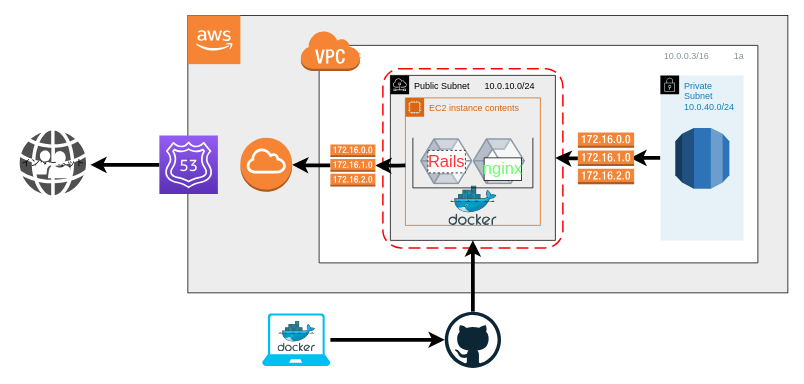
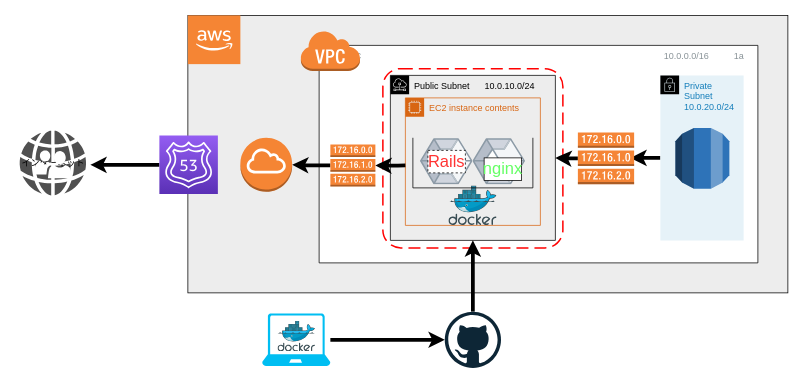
- <mxCell id="3" value="VPC&amp;nbsp; &amp;nbsp; &amp;nbsp; &amp;nbsp; &amp;nbsp; &amp;nbsp; &amp;nbsp; &amp;nbsp; &amp;nbsp; &amp;nbsp; &amp;nbsp; &amp;nbsp; &amp;nbsp; &amp;nbsp; &amp;nbsp; &amp;nbsp; &amp;nbsp; &amp;nbsp; &amp;nbsp; &amp;nbsp; &amp;nbsp; &amp;nbsp; &amp;nbsp; &amp;nbsp; &amp;nbsp; &amp;nbsp; &amp;nbsp; &amp;nbsp; &amp;nbsp; &amp;nbsp; &amp;nbsp; &amp;nbsp; &amp;nbsp; &amp;nbsp; &amp;nbsp; &amp;nbsp; &amp;nbsp; &amp;nbsp; &amp;nbsp; &amp;nbsp; &amp;nbsp; &amp;nbsp; &amp;nbsp; &amp;nbsp; &amp;nbsp; &amp;nbsp; &amp;nbsp; &amp;nbsp; &amp;nbsp; &amp;nbsp; &amp;nbsp; &amp;nbsp; &amp;nbsp; &amp;nbsp; &amp;nbsp; &amp;nbsp; &amp;nbsp; &amp;nbsp; &amp;nbsp; &amp;nbsp; &amp;nbsp;10.0.0.3/16&amp;nbsp; &amp;nbsp; &amp;nbsp; &amp;nbsp; &amp;nbsp; 1a" style="outlineConnect=0;gradientColor=none;html=1;whiteSpace=wrap;fontSize=12;fontStyle=0;shape=mxgraph.aws4.group;grIcon=mxgraph.aws4.group_vpc;verticalAlign=top;align=left;spacingLeft=30;fontColor=#879196;dashed=0;strokeColor=#000000;fillColor=#FFFFFF;" parent="1" vertex="1"><mxGeometry x="425" y="60" width="585" height="290" as="geometry" /></mxCell>
+ <mxCell id="3" value="VPC&amp;nbsp; &amp;nbsp; &amp;nbsp; &amp;nbsp; &amp;nbsp; &amp;nbsp; &amp;nbsp; &amp;nbsp; &amp;nbsp; &amp;nbsp; &amp;nbsp; &amp;nbsp; &amp;nbsp; &amp;nbsp; &amp;nbsp; &amp;nbsp; &amp;nbsp; &amp;nbsp; &amp;nbsp; &amp;nbsp; &amp;nbsp; &amp;nbsp; &amp;nbsp; &amp;nbsp; &amp;nbsp; &amp;nbsp; &amp;nbsp; &amp;nbsp; &amp;nbsp; &amp;nbsp; &amp;nbsp; &amp;nbsp; &amp;nbsp; &amp;nbsp; &amp;nbsp; &amp;nbsp; &amp;nbsp; &amp;nbsp; &amp;nbsp; &amp;nbsp; &amp;nbsp; &amp;nbsp; &amp;nbsp; &amp;nbsp; &amp;nbsp; &amp;nbsp; &amp;nbsp; &amp;nbsp; &amp;nbsp; &amp;nbsp; &amp;nbsp; &amp;nbsp; &amp;nbsp; &amp;nbsp; &amp;nbsp; &amp;nbsp; &amp;nbsp; &amp;nbsp; &amp;nbsp; &amp;nbsp; &amp;nbsp;10.0.0.0/16&amp;nbsp; &amp;nbsp; &amp;nbsp; &amp;nbsp; &amp;nbsp; 1a" style="outlineConnect=0;gradientColor=none;html=1;whiteSpace=wrap;fontSize=12;fontStyle=0;shape=mxgraph.aws4.group;grIcon=mxgraph.aws4.group_vpc;verticalAlign=top;align=left;spacingLeft=30;fontColor=#879196;dashed=0;strokeColor=#000000;fillColor=#FFFFFF;" parent="1" vertex="1"><mxGeometry x="425" y="60" width="585" height="290" as="geometry" /></mxCell>
- <mxCell id="14" value="Private Subnet&amp;nbsp; &amp;nbsp; &amp;nbsp; &amp;nbsp; 10.0.40.0/24" style="points=[[0,0],[0.25,0],[0.5,0],[0.75,0],[1,0],[1,0.25],[1,0.5],[1,0.75],[1,1],[0.75,1],[0.5,1],[0.25,1],[0,1],[0,0.75],[0,0.5],[0,0.25]];outlineConnect=0;gradientColor=none;html=1;whiteSpace=wrap;fontSize=12;fontStyle=0;shape=mxgraph.aws4.group;grIcon=mxgraph.aws4.group_security_group;grStroke=0;fillColor=#E6F2F8;verticalAlign=top;align=left;spacingLeft=30;fontColor=#147EBA;dashed=0;strokeColor=#000000;strokeWidth=1;" parent="1" vertex="1"><mxGeometry x="880" y="100" width="111" height="220" as="geometry" /></mxCell>
+ <mxCell id="14" value="Private Subnet&amp;nbsp; &amp;nbsp; &amp;nbsp; &amp;nbsp; 10.0.20.0/24" style="points=[[0,0],[0.25,0],[0.5,0],[0.75,0],[1,0],[1,0.25],[1,0.5],[1,0.75],[1,1],[0.75,1],[0.5,1],[0.25,1],[0,1],[0,0.75],[0,0.5],[0,0.25]];outlineConnect=0;gradientColor=none;html=1;whiteSpace=wrap;fontSize=12;fontStyle=0;shape=mxgraph.aws4.group;grIcon=mxgraph.aws4.group_security_group;grStroke=0;fillColor=#E6F2F8;verticalAlign=top;align=left;spacingLeft=30;fontColor=#147EBA;dashed=0;strokeColor=#000000;strokeWidth=1;" parent="1" vertex="1"><mxGeometry x="880" y="100" width="111" height="220" as="geometry" /></mxCell>
